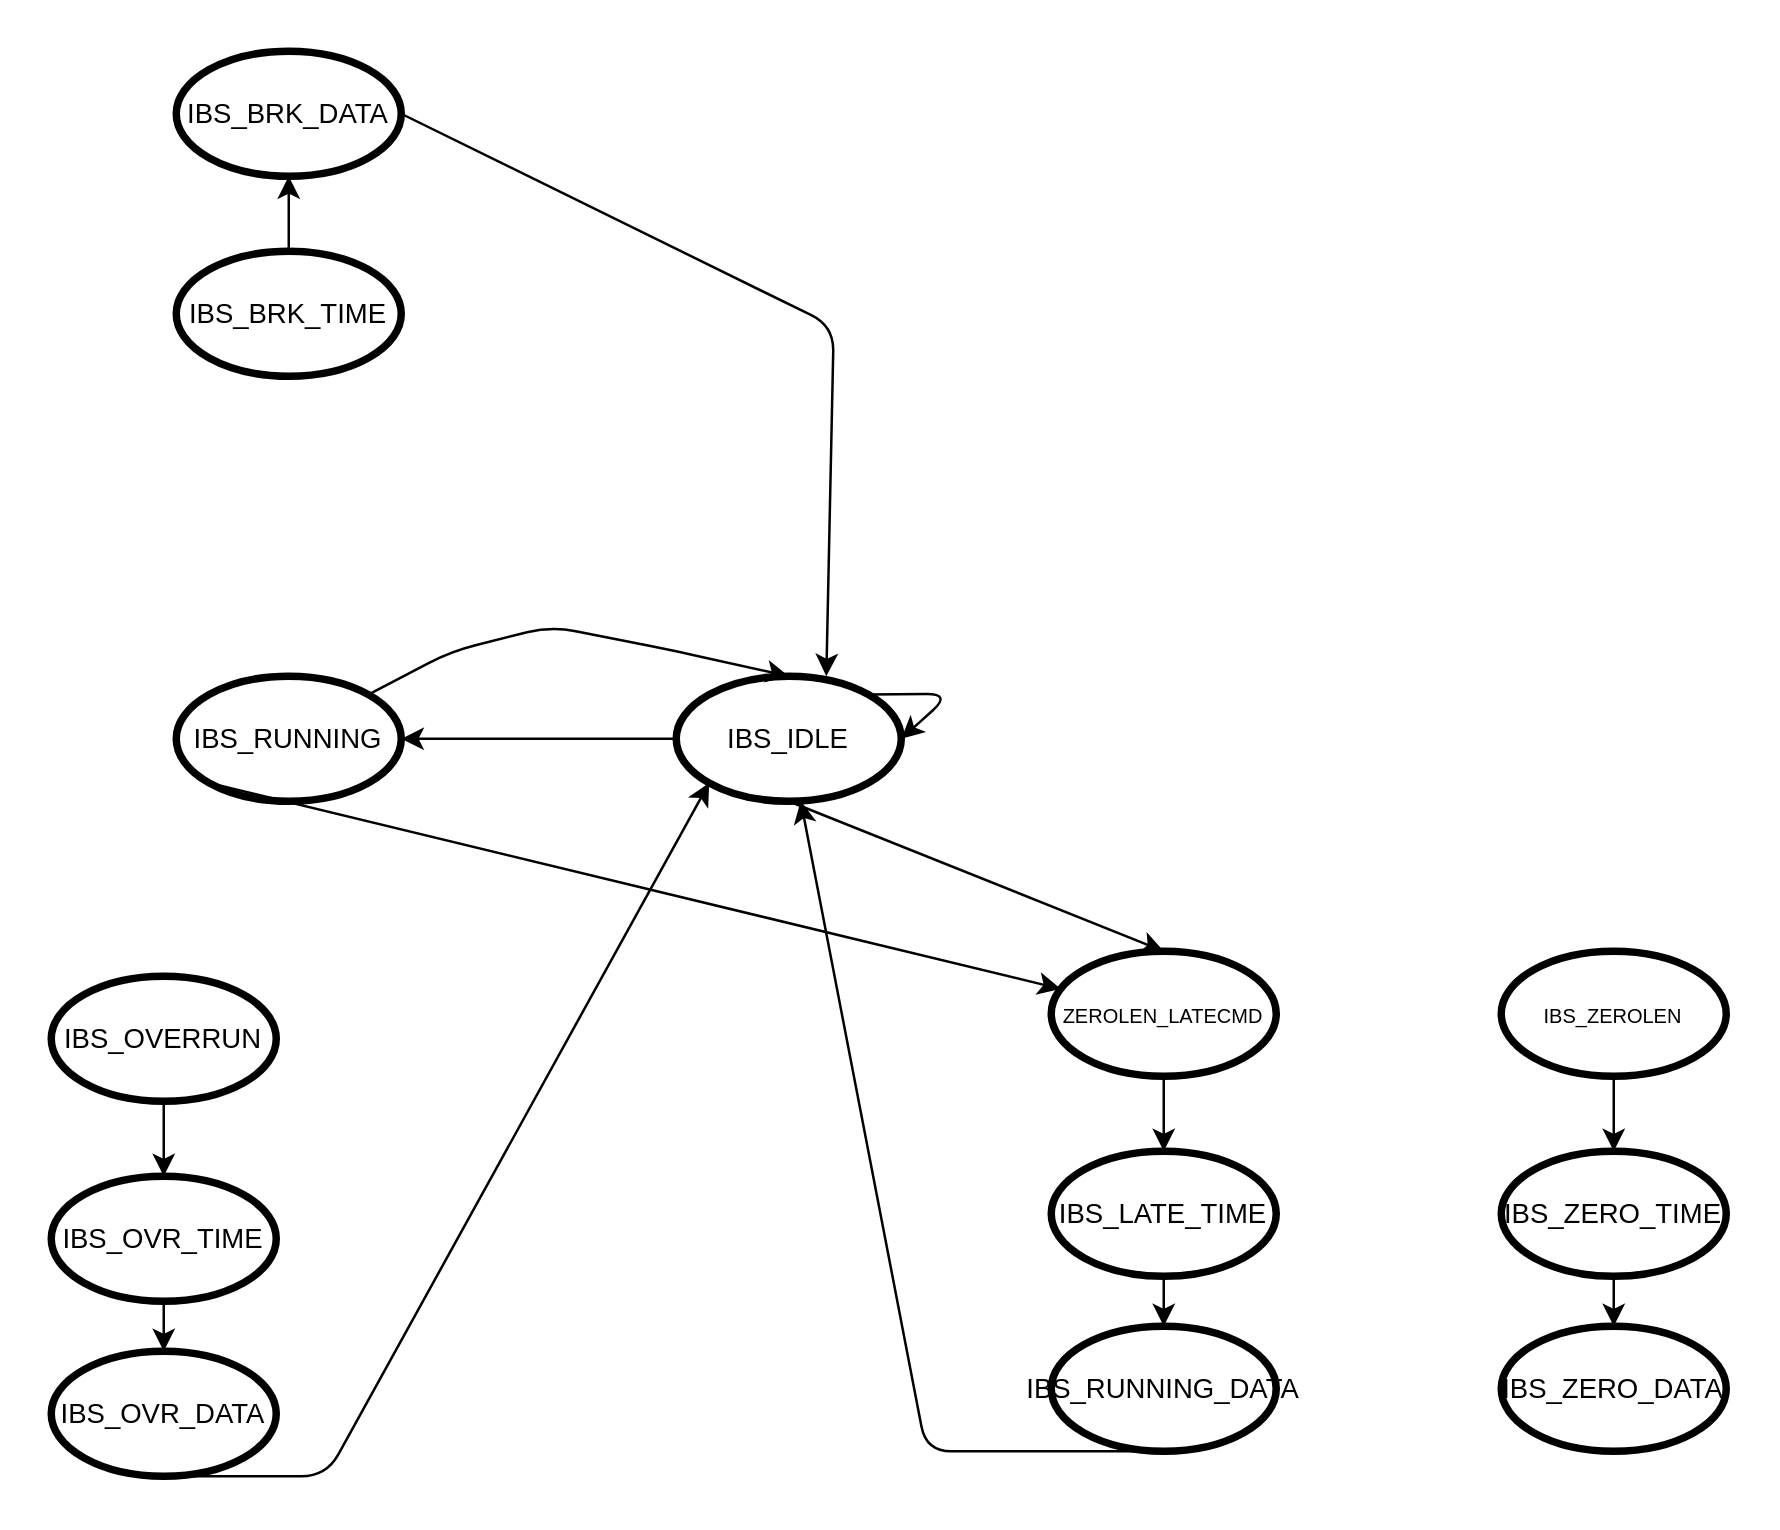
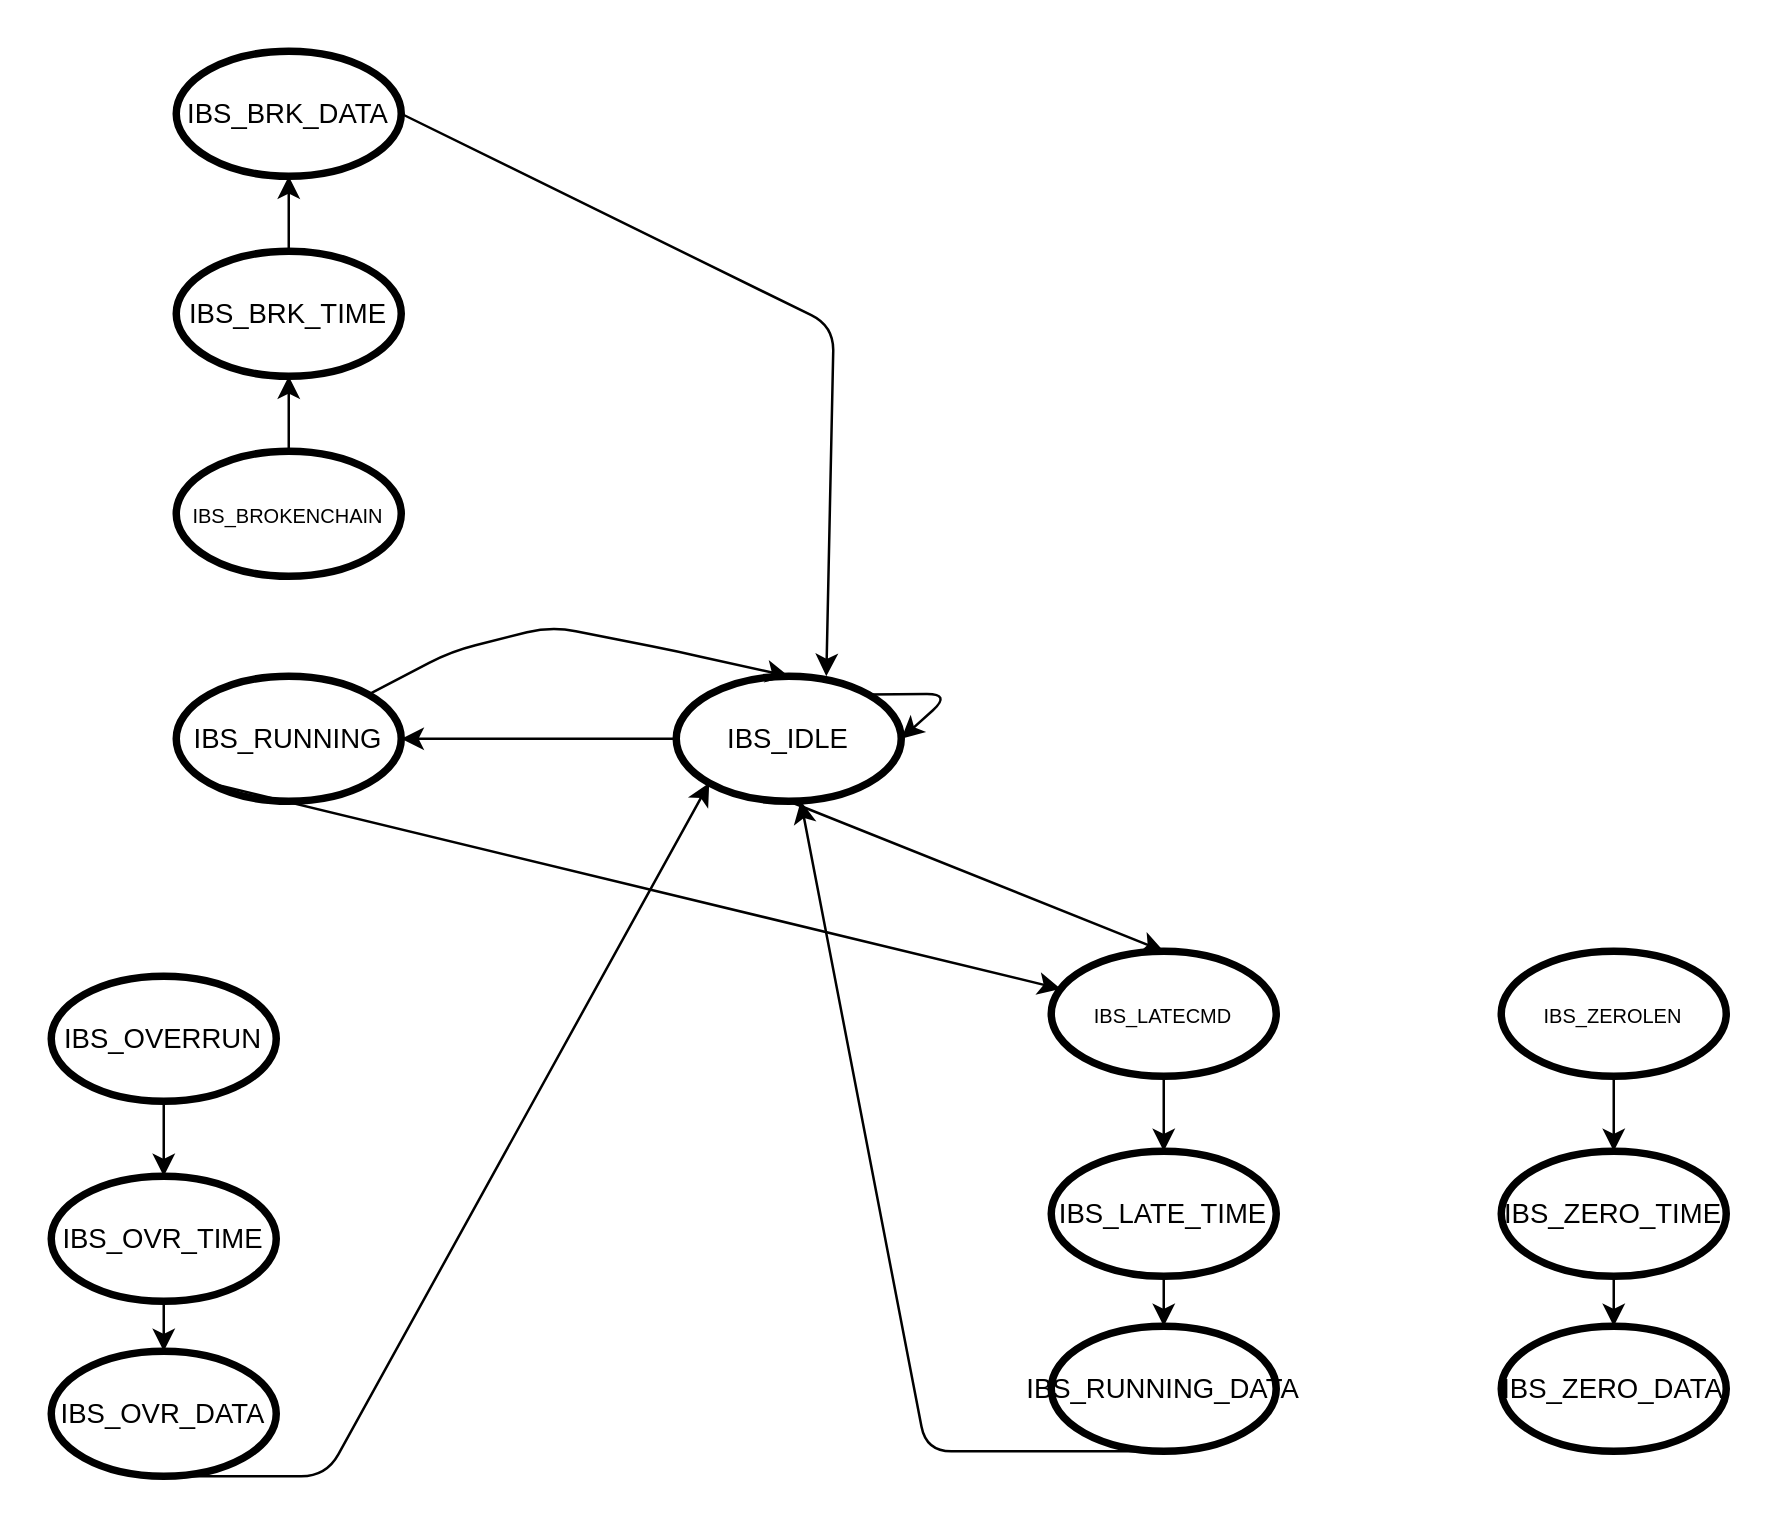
+ <mxCell id="14" style="edgeStyle=none;html=1;exitX=0.5;exitY=0;exitDx=0;exitDy=0;entryX=0.5;entryY=1;entryDx=0;entryDy=0;strokeColor=#000000;" edge="1" parent="1" source="15" target="17"><mxGeometry relative="1" as="geometry" /></mxCell>
+ <mxCell id="15" value="&lt;font color=&quot;#000000&quot; style=&quot;font-size: 8px&quot;&gt;IBS_BROKENCHAIN&lt;/font&gt;" style="ellipse;whiteSpace=wrap;html=1;strokeColor=#000000;strokeWidth=3;fillColor=none;" vertex="1" parent="1"><mxGeometry x="70" y="180" width="90" height="50" as="geometry" /></mxCell>
- <mxCell id="21" value="&lt;font color=&quot;#000000&quot; style=&quot;font-size: 8px&quot;&gt;ZEROLEN_LATECMD&lt;/font&gt;" style="ellipse;whiteSpace=wrap;html=1;strokeColor=#000000;strokeWidth=3;fillColor=none;" vertex="1" parent="1"><mxGeometry x="420" y="380" width="90" height="50" as="geometry" /></mxCell>
+ <mxCell id="21" value="&lt;font color=&quot;#000000&quot; style=&quot;font-size: 8px&quot;&gt;IBS_LATECMD&lt;/font&gt;" style="ellipse;whiteSpace=wrap;html=1;strokeColor=#000000;strokeWidth=3;fillColor=none;" vertex="1" parent="1"><mxGeometry x="420" y="380" width="90" height="50" as="geometry" /></mxCell>
